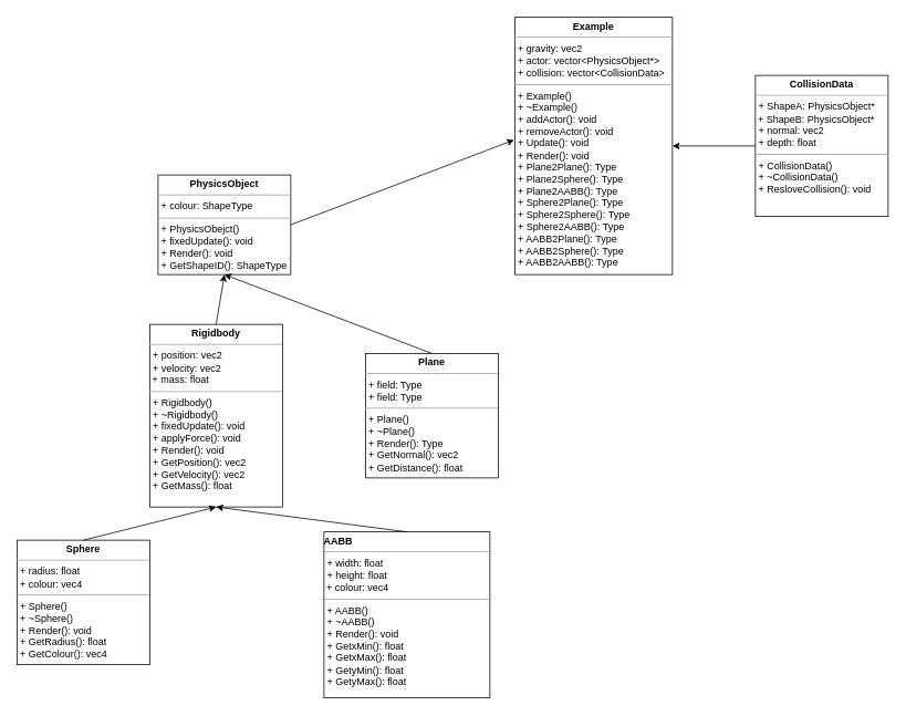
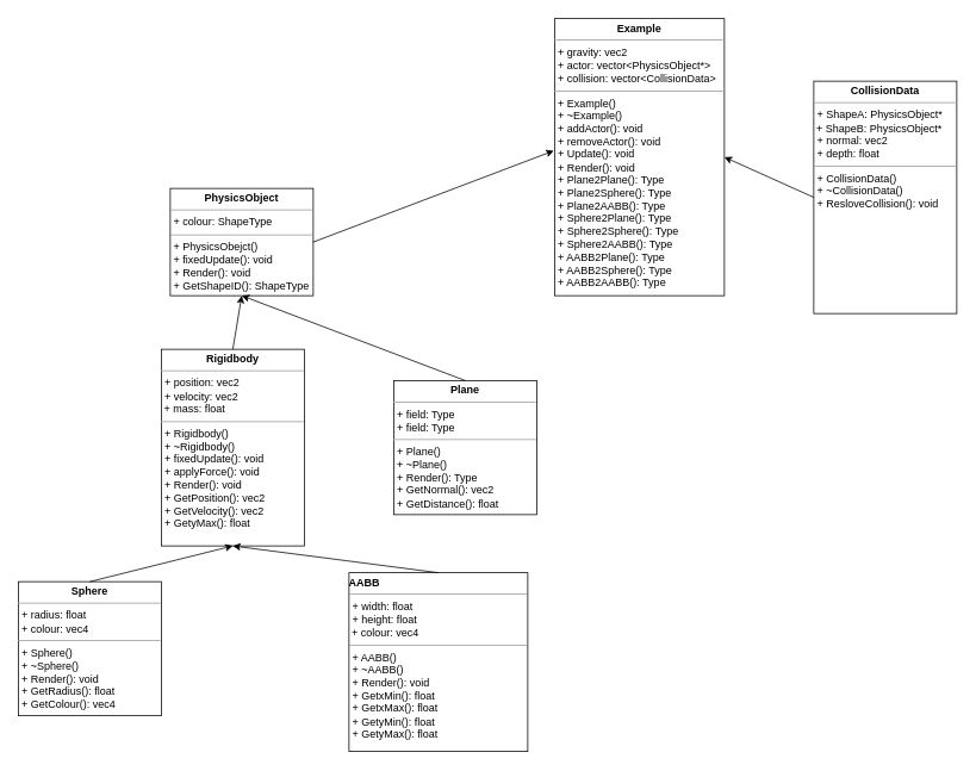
- <mxCell id="8" value="&lt;p style=&quot;margin: 0px ; margin-top: 4px ; text-align: center&quot;&gt;&lt;b&gt;CollisionData&lt;/b&gt;&lt;/p&gt;&lt;hr size=&quot;1&quot;&gt;&lt;p style=&quot;margin: 0px 0px 0px 4px&quot;&gt;+ ShapeA: PhysicsObject*&lt;br&gt;&lt;/p&gt;&lt;div&gt;&amp;nbsp;+ ShapeB: PhysicsObject*&lt;/div&gt;&lt;p style=&quot;margin: 0px ; margin-left: 4px&quot;&gt;+ normal: vec2&lt;/p&gt;&lt;p style=&quot;margin: 0px ; margin-left: 4px&quot;&gt;+ depth: float&lt;/p&gt;&lt;hr size=&quot;1&quot;&gt;&lt;p style=&quot;margin: 0px ; margin-left: 4px&quot;&gt;+ CollisionData()&lt;/p&gt;&lt;p style=&quot;margin: 0px ; margin-left: 4px&quot;&gt;+ ~CollisionData()&lt;br&gt;&lt;/p&gt;&lt;p style=&quot;margin: 0px ; margin-left: 4px&quot;&gt;+ ResloveCollision(): void&lt;br&gt;&lt;/p&gt;" style="verticalAlign=top;align=left;overflow=fill;fontSize=12;fontFamily=Helvetica;html=1;" vertex="1" parent="1"><mxGeometry x="910" y="90" width="160" height="170" as="geometry" /></mxCell>
+ <mxCell id="8" value="&lt;p style=&quot;margin: 0px ; margin-top: 4px ; text-align: center&quot;&gt;&lt;b&gt;CollisionData&lt;/b&gt;&lt;/p&gt;&lt;hr size=&quot;1&quot;&gt;&lt;p style=&quot;margin: 0px 0px 0px 4px&quot;&gt;+ ShapeA: PhysicsObject*&lt;br&gt;&lt;/p&gt;&lt;div&gt;&amp;nbsp;+ ShapeB: PhysicsObject*&lt;/div&gt;&lt;p style=&quot;margin: 0px ; margin-left: 4px&quot;&gt;+ normal: vec2&lt;/p&gt;&lt;p style=&quot;margin: 0px ; margin-left: 4px&quot;&gt;+ depth: float&lt;/p&gt;&lt;hr size=&quot;1&quot;&gt;&lt;p style=&quot;margin: 0px ; margin-left: 4px&quot;&gt;+ CollisionData()&lt;/p&gt;&lt;p style=&quot;margin: 0px ; margin-left: 4px&quot;&gt;+ ~CollisionData()&lt;br&gt;&lt;/p&gt;&lt;p style=&quot;margin: 0px ; margin-left: 4px&quot;&gt;+ ResloveCollision(): void&lt;br&gt;&lt;/p&gt;" style="verticalAlign=top;align=left;overflow=fill;fontSize=12;fontFamily=Helvetica;html=1;" vertex="1" parent="1"><mxGeometry x="910" y="90" width="160" height="260" as="geometry" /></mxCell>
- <mxCell id="4" value="&lt;p style=&quot;margin: 0px ; margin-top: 4px ; text-align: center&quot;&gt;&lt;b&gt;Rigidbody&lt;/b&gt;&lt;/p&gt;&lt;hr size=&quot;1&quot;&gt;&lt;p style=&quot;margin: 0px ; margin-left: 4px&quot;&gt;+ position: vec2&lt;/p&gt;&lt;p style=&quot;margin: 0px ; margin-left: 4px&quot;&gt;+ velocity: vec2&lt;br&gt;&lt;/p&gt;&lt;div&gt;&amp;nbsp;+ mass: float&lt;/div&gt;&lt;hr size=&quot;1&quot;&gt;&lt;p style=&quot;margin: 0px ; margin-left: 4px&quot;&gt;+ Rigidbody()&lt;/p&gt;&lt;p style=&quot;margin: 0px ; margin-left: 4px&quot;&gt;+ ~Rigidbody()&lt;br&gt;&lt;/p&gt;&lt;p style=&quot;margin: 0px ; margin-left: 4px&quot;&gt;+ fixedUpdate(): void&lt;br&gt;&lt;/p&gt;&lt;p style=&quot;margin: 0px ; margin-left: 4px&quot;&gt;+ applyForce(): void&lt;br&gt;&lt;/p&gt;&lt;p style=&quot;margin: 0px ; margin-left: 4px&quot;&gt;+ Render(): void&lt;br&gt;&lt;/p&gt;&lt;p style=&quot;margin: 0px ; margin-left: 4px&quot;&gt;+ GetPosition(): vec2&lt;br&gt;&lt;/p&gt;&lt;p style=&quot;margin: 0px ; margin-left: 4px&quot;&gt;+ GetVelocity(): vec2&lt;/p&gt;&lt;p style=&quot;margin: 0px ; margin-left: 4px&quot;&gt;+ GetMass(): float&lt;br&gt;&lt;/p&gt;&lt;p style=&quot;margin: 0px ; margin-left: 4px&quot;&gt;&lt;br&gt;&lt;/p&gt;" style="verticalAlign=top;align=left;overflow=fill;fontSize=12;fontFamily=Helvetica;html=1;" vertex="1" parent="1"><mxGeometry x="180" y="390" width="160" height="220" as="geometry" /></mxCell>
+ <mxCell id="4" value="&lt;p style=&quot;margin: 0px ; margin-top: 4px ; text-align: center&quot;&gt;&lt;b&gt;Rigidbody&lt;/b&gt;&lt;/p&gt;&lt;hr size=&quot;1&quot;&gt;&lt;p style=&quot;margin: 0px ; margin-left: 4px&quot;&gt;+ position: vec2&lt;/p&gt;&lt;p style=&quot;margin: 0px ; margin-left: 4px&quot;&gt;+ velocity: vec2&lt;br&gt;&lt;/p&gt;&lt;div&gt;&amp;nbsp;+ mass: float&lt;/div&gt;&lt;hr size=&quot;1&quot;&gt;&lt;p style=&quot;margin: 0px ; margin-left: 4px&quot;&gt;+ Rigidbody()&lt;/p&gt;&lt;p style=&quot;margin: 0px ; margin-left: 4px&quot;&gt;+ ~Rigidbody()&lt;br&gt;&lt;/p&gt;&lt;p style=&quot;margin: 0px ; margin-left: 4px&quot;&gt;+ fixedUpdate(): void&lt;br&gt;&lt;/p&gt;&lt;p style=&quot;margin: 0px ; margin-left: 4px&quot;&gt;+ applyForce(): void&lt;br&gt;&lt;/p&gt;&lt;p style=&quot;margin: 0px ; margin-left: 4px&quot;&gt;+ Render(): void&lt;br&gt;&lt;/p&gt;&lt;p style=&quot;margin: 0px ; margin-left: 4px&quot;&gt;+ GetPosition(): vec2&lt;br&gt;&lt;/p&gt;&lt;p style=&quot;margin: 0px ; margin-left: 4px&quot;&gt;+ GetVelocity(): vec2&lt;/p&gt;&lt;p style=&quot;margin: 0px ; margin-left: 4px&quot;&gt;+ GetyMax(): float&lt;br&gt;&lt;/p&gt;&lt;p style=&quot;margin: 0px ; margin-left: 4px&quot;&gt;&lt;br&gt;&lt;/p&gt;" style="verticalAlign=top;align=left;overflow=fill;fontSize=12;fontFamily=Helvetica;html=1;" vertex="1" parent="1"><mxGeometry x="180" y="390" width="160" height="220" as="geometry" /></mxCell>
